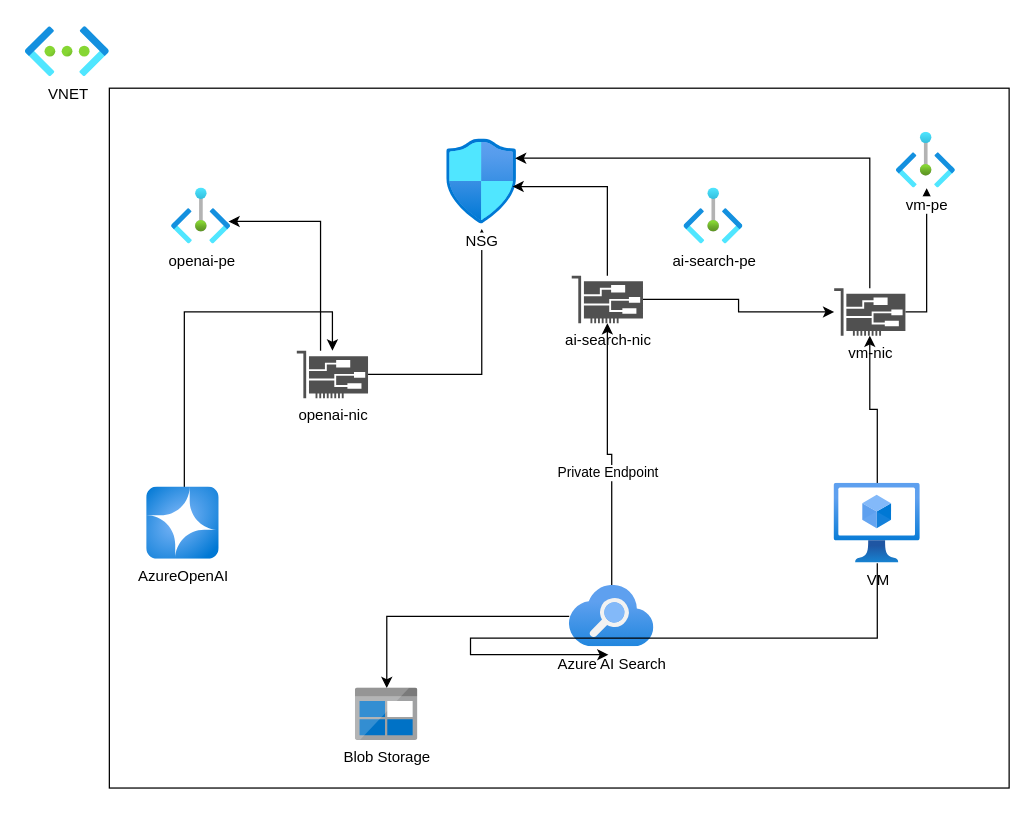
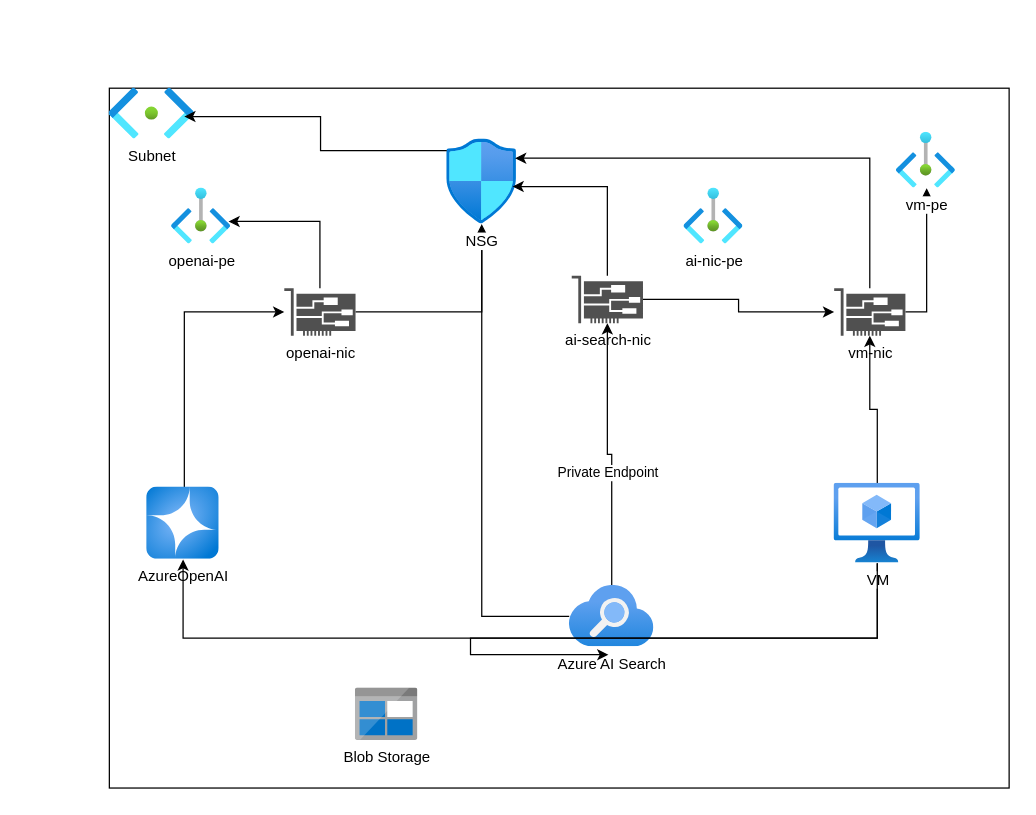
- <mxCell id="9" value="VNET" style="image;aspect=fixed;html=1;points=[];align=center;fontSize=12;image=img/lib/azure2/networking/Virtual_Networks.svg;" parent="1" vertex="1"><mxGeometry x="20" y="20.88" width="67" height="40" as="geometry" /></mxCell>
+ <mxCell id="10" value="Subnet" style="image;aspect=fixed;html=1;points=[];align=center;fontSize=12;image=img/lib/azure2/networking/Subnet.svg;" parent="1" vertex="1"><mxGeometry x="87" y="70" width="68" height="40.72" as="geometry" /></mxCell>
+ <mxCell id="14" style="edgeStyle=orthogonalEdgeStyle;rounded=0;orthogonalLoop=1;jettySize=auto;html=1;entryX=0.882;entryY=0.557;entryDx=0;entryDy=0;entryPerimeter=0;" parent="1" source="13" target="10" edge="1"><mxGeometry relative="1" as="geometry"><Array as="points"><mxPoint x="256" y="120" /><mxPoint x="256" y="93" /></Array></mxGeometry></mxCell>
- <mxCell id="19" value="ai-search-pe" style="image;aspect=fixed;html=1;points=[];align=center;fontSize=12;image=img/lib/azure2/other/Private_Endpoints.svg;" parent="1" vertex="1"><mxGeometry x="547" y="150" width="47" height="44.71" as="geometry" /></mxCell>
+ <mxCell id="19" value="ai-nic-pe" style="image;aspect=fixed;html=1;points=[];align=center;fontSize=12;image=img/lib/azure2/other/Private_Endpoints.svg;" parent="1" vertex="1"><mxGeometry x="547" y="150" width="47" height="44.71" as="geometry" /></mxCell>
- <mxCell id="12" value="openai-nic" style="sketch=0;pointerEvents=1;shadow=0;dashed=0;html=1;strokeColor=none;fillColor=#505050;labelPosition=center;verticalLabelPosition=bottom;verticalAlign=top;outlineConnect=0;align=center;shape=mxgraph.office.devices.nic;" parent="1" vertex="1"><mxGeometry x="237" y="280" width="57" height="38" as="geometry" /></mxCell>
+ <mxCell id="12" value="openai-nic" style="sketch=0;pointerEvents=1;shadow=0;dashed=0;html=1;strokeColor=none;fillColor=#505050;labelPosition=center;verticalLabelPosition=bottom;verticalAlign=top;outlineConnect=0;align=center;shape=mxgraph.office.devices.nic;" parent="1" vertex="1"><mxGeometry x="227" y="230" width="57" height="38" as="geometry" /></mxCell>
- <mxCell id="7" style="edgeStyle=orthogonalEdgeStyle;rounded=0;orthogonalLoop=1;jettySize=auto;html=1;" edge="1" parent="1" source="8" target="29"><mxGeometry relative="1" as="geometry" /></mxCell>
+ <mxCell id="7" style="edgeStyle=orthogonalEdgeStyle;rounded=0;orthogonalLoop=1;jettySize=auto;html=1;" edge="1" parent="1" source="8" target="13"><mxGeometry relative="1" as="geometry" /></mxCell>
+ <mxCell id="22" style="edgeStyle=orthogonalEdgeStyle;rounded=0;orthogonalLoop=1;jettySize=auto;html=1;" parent="1" source="23" target="4" edge="1"><mxGeometry relative="1" as="geometry"><Array as="points"><mxPoint x="702" y="510" /><mxPoint x="146" y="510" /></Array></mxGeometry></mxCell>
